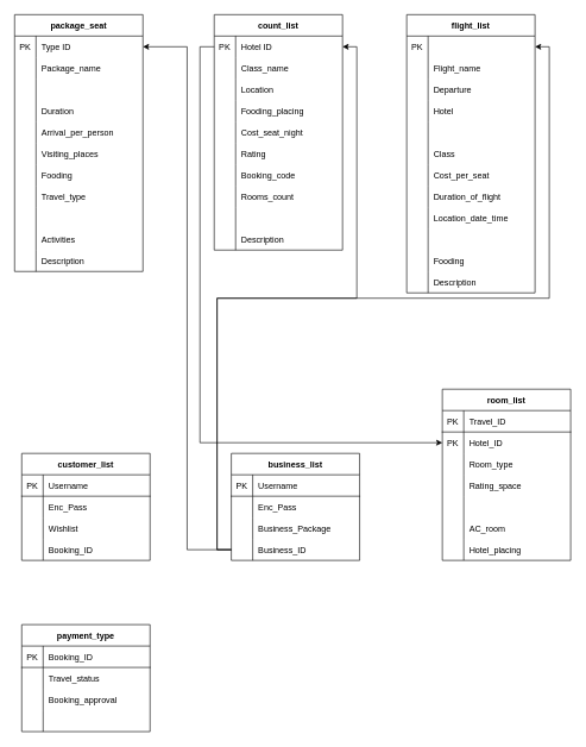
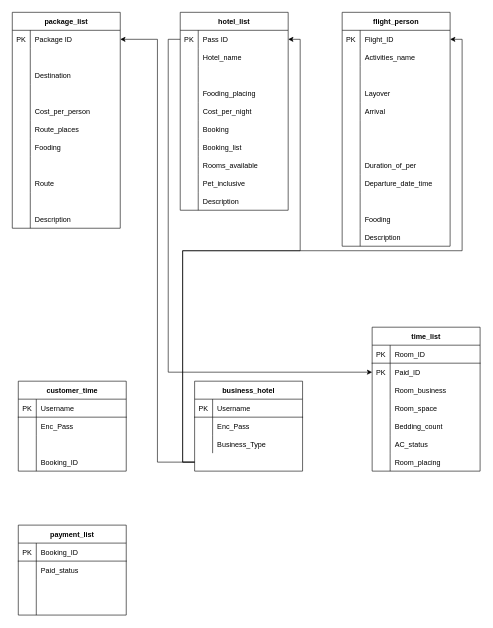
- <mxCell id="2" value="package_seat" style="shape=table;startSize=30;container=1;collapsible=1;childLayout=tableLayout;fixedRows=1;rowLines=0;fontStyle=1;align=center;resizeLast=1;" parent="1" vertex="1"><mxGeometry x="20" y="20" width="180" height="360" as="geometry" /></mxCell>
+ <mxCell id="2" value="package_list" style="shape=table;startSize=30;container=1;collapsible=1;childLayout=tableLayout;fixedRows=1;rowLines=0;fontStyle=1;align=center;resizeLast=1;" parent="1" vertex="1"><mxGeometry x="20" y="20" width="180" height="360" as="geometry" /></mxCell>
- <mxCell id="36" value="count_list" style="shape=table;startSize=30;container=1;collapsible=1;childLayout=tableLayout;fixedRows=1;rowLines=0;fontStyle=1;align=center;resizeLast=1;" parent="1" vertex="1"><mxGeometry x="300" y="20" width="180" height="330" as="geometry" /></mxCell>
+ <mxCell id="36" value="hotel_list" style="shape=table;startSize=30;container=1;collapsible=1;childLayout=tableLayout;fixedRows=1;rowLines=0;fontStyle=1;align=center;resizeLast=1;" parent="1" vertex="1"><mxGeometry x="300" y="20" width="180" height="330" as="geometry" /></mxCell>
- <mxCell id="67" value="flight_list" style="shape=table;startSize=30;container=1;collapsible=1;childLayout=tableLayout;fixedRows=1;rowLines=0;fontStyle=1;align=center;resizeLast=1;" parent="1" vertex="1"><mxGeometry x="570" y="20" width="180" height="390" as="geometry" /></mxCell>
+ <mxCell id="67" value="flight_person" style="shape=table;startSize=30;container=1;collapsible=1;childLayout=tableLayout;fixedRows=1;rowLines=0;fontStyle=1;align=center;resizeLast=1;" parent="1" vertex="1"><mxGeometry x="570" y="20" width="180" height="390" as="geometry" /></mxCell>
+ <mxCell id="70" value="Flight_ID" style="shape=partialRectangle;connectable=0;fillColor=none;top=0;left=0;bottom=0;right=0;align=left;spacingLeft=6;overflow=hidden;" parent="68" vertex="1"><mxGeometry x="30" width="150" height="30" as="geometry" /></mxCell>
- <mxCell id="5" value="Type ID" style="shape=partialRectangle;connectable=0;fillColor=none;top=0;left=0;bottom=0;right=0;align=left;spacingLeft=6;overflow=hidden;" parent="3" vertex="1"><mxGeometry x="30" width="150" height="30" as="geometry" /></mxCell>
+ <mxCell id="5" value="Package ID" style="shape=partialRectangle;connectable=0;fillColor=none;top=0;left=0;bottom=0;right=0;align=left;spacingLeft=6;overflow=hidden;" parent="3" vertex="1"><mxGeometry x="30" width="150" height="30" as="geometry" /></mxCell>
- <mxCell id="39" value="Hotel ID" style="shape=partialRectangle;connectable=0;fillColor=none;top=0;left=0;bottom=0;right=0;align=left;spacingLeft=6;overflow=hidden;" parent="37" vertex="1"><mxGeometry x="30" width="150" height="30" as="geometry" /></mxCell>
+ <mxCell id="39" value="Pass ID" style="shape=partialRectangle;connectable=0;fillColor=none;top=0;left=0;bottom=0;right=0;align=left;spacingLeft=6;overflow=hidden;" parent="37" vertex="1"><mxGeometry x="30" width="150" height="30" as="geometry" /></mxCell>
- <mxCell id="8" value="Package_name" style="shape=partialRectangle;connectable=0;fillColor=none;top=0;left=0;bottom=0;right=0;align=left;spacingLeft=6;overflow=hidden;" parent="6" vertex="1"><mxGeometry x="30" width="150" height="30" as="geometry" /></mxCell>
- <mxCell id="42" value="Class_name" style="shape=partialRectangle;connectable=0;fillColor=none;top=0;left=0;bottom=0;right=0;align=left;spacingLeft=6;overflow=hidden;" parent="40" vertex="1"><mxGeometry x="30" width="150" height="30" as="geometry" /></mxCell>
+ <mxCell id="42" value="Hotel_name" style="shape=partialRectangle;connectable=0;fillColor=none;top=0;left=0;bottom=0;right=0;align=left;spacingLeft=6;overflow=hidden;" parent="40" vertex="1"><mxGeometry x="30" width="150" height="30" as="geometry" /></mxCell>
- <mxCell id="73" value="Flight_name" style="shape=partialRectangle;connectable=0;fillColor=none;top=0;left=0;bottom=0;right=0;align=left;spacingLeft=6;overflow=hidden;" parent="71" vertex="1"><mxGeometry x="30" width="150" height="30" as="geometry" /></mxCell>
+ <mxCell id="73" value="Activities_name" style="shape=partialRectangle;connectable=0;fillColor=none;top=0;left=0;bottom=0;right=0;align=left;spacingLeft=6;overflow=hidden;" parent="71" vertex="1"><mxGeometry x="30" width="150" height="30" as="geometry" /></mxCell>
+ <mxCell id="11" value="Destination" style="shape=partialRectangle;connectable=0;fillColor=none;top=0;left=0;bottom=0;right=0;align=left;spacingLeft=6;overflow=hidden;" parent="9" vertex="1"><mxGeometry x="30" width="150" height="30" as="geometry" /></mxCell>
- <mxCell id="45" value="Location" style="shape=partialRectangle;connectable=0;fillColor=none;top=0;left=0;bottom=0;right=0;align=left;spacingLeft=6;overflow=hidden;" parent="43" vertex="1"><mxGeometry x="30" width="150" height="30" as="geometry" /></mxCell>
- <mxCell id="76" value="Departure" style="shape=partialRectangle;connectable=0;fillColor=none;top=0;left=0;bottom=0;right=0;align=left;spacingLeft=6;overflow=hidden;" parent="74" vertex="1"><mxGeometry x="30" width="150" height="30" as="geometry" /></mxCell>
- <mxCell id="14" value="Duration" style="shape=partialRectangle;connectable=0;fillColor=none;top=0;left=0;bottom=0;right=0;align=left;spacingLeft=6;overflow=hidden;" parent="12" vertex="1"><mxGeometry x="30" width="150" height="30" as="geometry" /></mxCell>
- <mxCell id="79" value="Hotel" style="shape=partialRectangle;connectable=0;fillColor=none;top=0;left=0;bottom=0;right=0;align=left;spacingLeft=6;overflow=hidden;" parent="77" vertex="1"><mxGeometry x="30" width="150" height="30" as="geometry" /></mxCell>
+ <mxCell id="79" value="Layover" style="shape=partialRectangle;connectable=0;fillColor=none;top=0;left=0;bottom=0;right=0;align=left;spacingLeft=6;overflow=hidden;" parent="77" vertex="1"><mxGeometry x="30" width="150" height="30" as="geometry" /></mxCell>
+ <mxCell id="82" value="Arrival" style="shape=partialRectangle;connectable=0;fillColor=none;top=0;left=0;bottom=0;right=0;align=left;spacingLeft=6;overflow=hidden;" parent="80" vertex="1"><mxGeometry x="30" width="150" height="30" as="geometry" /></mxCell>
- <mxCell id="17" value="Arrival_per_person" style="shape=partialRectangle;connectable=0;fillColor=none;top=0;left=0;bottom=0;right=0;align=left;spacingLeft=6;overflow=hidden;" parent="15" vertex="1"><mxGeometry x="30" width="150" height="30" as="geometry" /></mxCell>
+ <mxCell id="17" value="Cost_per_person" style="shape=partialRectangle;connectable=0;fillColor=none;top=0;left=0;bottom=0;right=0;align=left;spacingLeft=6;overflow=hidden;" parent="15" vertex="1"><mxGeometry x="30" width="150" height="30" as="geometry" /></mxCell>
- <mxCell id="51" value="Cost_seat_night" style="shape=partialRectangle;connectable=0;fillColor=none;top=0;left=0;bottom=0;right=0;align=left;spacingLeft=6;overflow=hidden;" parent="49" vertex="1"><mxGeometry x="30" width="150" height="30" as="geometry" /></mxCell>
+ <mxCell id="51" value="Cost_per_night" style="shape=partialRectangle;connectable=0;fillColor=none;top=0;left=0;bottom=0;right=0;align=left;spacingLeft=6;overflow=hidden;" parent="49" vertex="1"><mxGeometry x="30" width="150" height="30" as="geometry" /></mxCell>
- <mxCell id="85" value="Class" style="shape=partialRectangle;connectable=0;fillColor=none;top=0;left=0;bottom=0;right=0;align=left;spacingLeft=6;overflow=hidden;" parent="83" vertex="1"><mxGeometry x="30" width="150" height="30" as="geometry" /></mxCell>
- <mxCell id="20" value="Visiting_places" style="shape=partialRectangle;connectable=0;fillColor=none;top=0;left=0;bottom=0;right=0;align=left;spacingLeft=6;overflow=hidden;" parent="18" vertex="1"><mxGeometry x="30" width="150" height="30" as="geometry" /></mxCell>
+ <mxCell id="20" value="Route_places" style="shape=partialRectangle;connectable=0;fillColor=none;top=0;left=0;bottom=0;right=0;align=left;spacingLeft=6;overflow=hidden;" parent="18" vertex="1"><mxGeometry x="30" width="150" height="30" as="geometry" /></mxCell>
- <mxCell id="54" value="Rating" style="shape=partialRectangle;connectable=0;fillColor=none;top=0;left=0;bottom=0;right=0;align=left;spacingLeft=6;overflow=hidden;" parent="52" vertex="1"><mxGeometry x="30" width="150" height="30" as="geometry" /></mxCell>
+ <mxCell id="54" value="Booking" style="shape=partialRectangle;connectable=0;fillColor=none;top=0;left=0;bottom=0;right=0;align=left;spacingLeft=6;overflow=hidden;" parent="52" vertex="1"><mxGeometry x="30" width="150" height="30" as="geometry" /></mxCell>
- <mxCell id="88" value="Cost_per_seat" style="shape=partialRectangle;connectable=0;fillColor=none;top=0;left=0;bottom=0;right=0;align=left;spacingLeft=6;overflow=hidden;" parent="86" vertex="1"><mxGeometry x="30" width="150" height="30" as="geometry" /></mxCell>
- <mxCell id="57" value="Booking_code" style="shape=partialRectangle;connectable=0;fillColor=none;top=0;left=0;bottom=0;right=0;align=left;spacingLeft=6;overflow=hidden;" parent="55" vertex="1"><mxGeometry x="30" width="150" height="30" as="geometry" /></mxCell>
+ <mxCell id="57" value="Booking_list" style="shape=partialRectangle;connectable=0;fillColor=none;top=0;left=0;bottom=0;right=0;align=left;spacingLeft=6;overflow=hidden;" parent="55" vertex="1"><mxGeometry x="30" width="150" height="30" as="geometry" /></mxCell>
- <mxCell id="26" value="Travel_type" style="shape=partialRectangle;connectable=0;fillColor=none;top=0;left=0;bottom=0;right=0;align=left;spacingLeft=6;overflow=hidden;" parent="24" vertex="1"><mxGeometry x="30" width="150" height="30" as="geometry" /></mxCell>
- <mxCell id="60" value="Rooms_count" style="shape=partialRectangle;connectable=0;fillColor=none;top=0;left=0;bottom=0;right=0;align=left;spacingLeft=6;overflow=hidden;" parent="58" vertex="1"><mxGeometry x="30" width="150" height="30" as="geometry" /></mxCell>
+ <mxCell id="60" value="Rooms_available" style="shape=partialRectangle;connectable=0;fillColor=none;top=0;left=0;bottom=0;right=0;align=left;spacingLeft=6;overflow=hidden;" parent="58" vertex="1"><mxGeometry x="30" width="150" height="30" as="geometry" /></mxCell>
- <mxCell id="91" value="Duration_of_flight" style="shape=partialRectangle;connectable=0;fillColor=none;top=0;left=0;bottom=0;right=0;align=left;spacingLeft=6;overflow=hidden;" parent="89" vertex="1"><mxGeometry x="30" width="150" height="30" as="geometry" /></mxCell>
+ <mxCell id="91" value="Duration_of_per" style="shape=partialRectangle;connectable=0;fillColor=none;top=0;left=0;bottom=0;right=0;align=left;spacingLeft=6;overflow=hidden;" parent="89" vertex="1"><mxGeometry x="30" width="150" height="30" as="geometry" /></mxCell>
+ <mxCell id="29" value="Route" style="shape=partialRectangle;connectable=0;fillColor=none;top=0;left=0;bottom=0;right=0;align=left;spacingLeft=6;overflow=hidden;" parent="27" vertex="1"><mxGeometry x="30" width="150" height="30" as="geometry" /></mxCell>
+ <mxCell id="63" value="Pet_inclusive" style="shape=partialRectangle;connectable=0;fillColor=none;top=0;left=0;bottom=0;right=0;align=left;spacingLeft=6;overflow=hidden;" parent="61" vertex="1"><mxGeometry x="30" width="150" height="30" as="geometry" /></mxCell>
- <mxCell id="94" value="Location_date_time" style="shape=partialRectangle;connectable=0;fillColor=none;top=0;left=0;bottom=0;right=0;align=left;spacingLeft=6;overflow=hidden;" parent="92" vertex="1"><mxGeometry x="30" width="150" height="30" as="geometry" /></mxCell>
+ <mxCell id="94" value="Departure_date_time" style="shape=partialRectangle;connectable=0;fillColor=none;top=0;left=0;bottom=0;right=0;align=left;spacingLeft=6;overflow=hidden;" parent="92" vertex="1"><mxGeometry x="30" width="150" height="30" as="geometry" /></mxCell>
- <mxCell id="32" value="Activities" style="shape=partialRectangle;connectable=0;fillColor=none;top=0;left=0;bottom=0;right=0;align=left;spacingLeft=6;overflow=hidden;" parent="30" vertex="1"><mxGeometry x="30" width="150" height="30" as="geometry" /></mxCell>
- <mxCell id="129" value="room_list" style="shape=table;startSize=30;container=1;collapsible=1;childLayout=tableLayout;fixedRows=1;rowLines=0;fontStyle=1;align=center;resizeLast=1;" parent="1" vertex="1"><mxGeometry x="620" y="545" width="180" height="240" as="geometry" /></mxCell>
+ <mxCell id="129" value="time_list" style="shape=table;startSize=30;container=1;collapsible=1;childLayout=tableLayout;fixedRows=1;rowLines=0;fontStyle=1;align=center;resizeLast=1;" parent="1" vertex="1"><mxGeometry x="620" y="545" width="180" height="240" as="geometry" /></mxCell>
- <mxCell id="132" value="Travel_ID" style="shape=partialRectangle;connectable=0;fillColor=none;top=0;left=0;bottom=0;right=0;align=left;spacingLeft=6;fontStyle=0;overflow=hidden;" parent="130" vertex="1"><mxGeometry x="30" width="150" height="30" as="geometry" /></mxCell>
+ <mxCell id="132" value="Room_ID" style="shape=partialRectangle;connectable=0;fillColor=none;top=0;left=0;bottom=0;right=0;align=left;spacingLeft=6;fontStyle=0;overflow=hidden;" parent="130" vertex="1"><mxGeometry x="30" width="150" height="30" as="geometry" /></mxCell>
- <mxCell id="135" value="Hotel_ID" style="shape=partialRectangle;connectable=0;fillColor=none;top=0;left=0;bottom=0;right=0;align=left;spacingLeft=6;overflow=hidden;" parent="133" vertex="1"><mxGeometry x="30" width="150" height="30" as="geometry" /></mxCell>
+ <mxCell id="135" value="Paid_ID" style="shape=partialRectangle;connectable=0;fillColor=none;top=0;left=0;bottom=0;right=0;align=left;spacingLeft=6;overflow=hidden;" parent="133" vertex="1"><mxGeometry x="30" width="150" height="30" as="geometry" /></mxCell>
- <mxCell id="103" value="customer_list" style="shape=table;startSize=30;container=1;collapsible=1;childLayout=tableLayout;fixedRows=1;rowLines=0;fontStyle=1;align=center;resizeLast=1;" parent="1" vertex="1"><mxGeometry x="30" y="635" width="180" height="150" as="geometry" /></mxCell>
+ <mxCell id="103" value="customer_time" style="shape=table;startSize=30;container=1;collapsible=1;childLayout=tableLayout;fixedRows=1;rowLines=0;fontStyle=1;align=center;resizeLast=1;" parent="1" vertex="1"><mxGeometry x="30" y="635" width="180" height="150" as="geometry" /></mxCell>
- <mxCell id="116" value="business_list" style="shape=table;startSize=30;container=1;collapsible=1;childLayout=tableLayout;fixedRows=1;rowLines=0;fontStyle=1;align=center;resizeLast=1;" parent="1" vertex="1"><mxGeometry x="324" y="635" width="180" height="150" as="geometry" /></mxCell>
+ <mxCell id="116" value="business_hotel" style="shape=table;startSize=30;container=1;collapsible=1;childLayout=tableLayout;fixedRows=1;rowLines=0;fontStyle=1;align=center;resizeLast=1;" parent="1" vertex="1"><mxGeometry x="324" y="635" width="180" height="150" as="geometry" /></mxCell>
- <mxCell id="138" value="Room_type" style="shape=partialRectangle;connectable=0;fillColor=none;top=0;left=0;bottom=0;right=0;align=left;spacingLeft=6;overflow=hidden;" parent="136" vertex="1"><mxGeometry x="30" width="150" height="30" as="geometry" /></mxCell>
+ <mxCell id="138" value="Room_business" style="shape=partialRectangle;connectable=0;fillColor=none;top=0;left=0;bottom=0;right=0;align=left;spacingLeft=6;overflow=hidden;" parent="136" vertex="1"><mxGeometry x="30" width="150" height="30" as="geometry" /></mxCell>
- <mxCell id="141" value="Rating_space" style="shape=partialRectangle;connectable=0;fillColor=none;top=0;left=0;bottom=0;right=0;align=left;spacingLeft=6;overflow=hidden;" parent="139" vertex="1"><mxGeometry x="30" width="150" height="30" as="geometry" /></mxCell>
+ <mxCell id="141" value="Room_space" style="shape=partialRectangle;connectable=0;fillColor=none;top=0;left=0;bottom=0;right=0;align=left;spacingLeft=6;overflow=hidden;" parent="139" vertex="1"><mxGeometry x="30" width="150" height="30" as="geometry" /></mxCell>
+ <mxCell id="144" value="Bedding_count" style="shape=partialRectangle;connectable=0;fillColor=none;top=0;left=0;bottom=0;right=0;align=left;spacingLeft=6;overflow=hidden;" parent="142" vertex="1"><mxGeometry x="30" width="150" height="30" as="geometry" /></mxCell>
- <mxCell id="112" value="Wishlist" style="shape=partialRectangle;connectable=0;fillColor=none;top=0;left=0;bottom=0;right=0;align=left;spacingLeft=6;overflow=hidden;" parent="110" vertex="1"><mxGeometry x="30" width="150" height="30" as="geometry" /></mxCell>
- <mxCell id="125" value="Business_Package" style="shape=partialRectangle;connectable=0;fillColor=none;top=0;left=0;bottom=0;right=0;align=left;spacingLeft=6;overflow=hidden;" parent="123" vertex="1"><mxGeometry x="30" width="150" height="30" as="geometry" /></mxCell>
+ <mxCell id="125" value="Business_Type" style="shape=partialRectangle;connectable=0;fillColor=none;top=0;left=0;bottom=0;right=0;align=left;spacingLeft=6;overflow=hidden;" parent="123" vertex="1"><mxGeometry x="30" width="150" height="30" as="geometry" /></mxCell>
- <mxCell id="147" value="AC_room" style="shape=partialRectangle;connectable=0;fillColor=none;top=0;left=0;bottom=0;right=0;align=left;spacingLeft=6;overflow=hidden;" parent="145" vertex="1"><mxGeometry x="30" width="150" height="30" as="geometry" /></mxCell>
+ <mxCell id="147" value="AC_status" style="shape=partialRectangle;connectable=0;fillColor=none;top=0;left=0;bottom=0;right=0;align=left;spacingLeft=6;overflow=hidden;" parent="145" vertex="1"><mxGeometry x="30" width="150" height="30" as="geometry" /></mxCell>
- <mxCell id="128" value="Business_ID" style="shape=partialRectangle;connectable=0;fillColor=none;top=0;left=0;bottom=0;right=0;align=left;spacingLeft=6;overflow=hidden;" parent="126" vertex="1"><mxGeometry x="30" width="150" height="30" as="geometry" /></mxCell>
- <mxCell id="150" value="Hotel_placing" style="shape=partialRectangle;connectable=0;fillColor=none;top=0;left=0;bottom=0;right=0;align=left;spacingLeft=6;overflow=hidden;" parent="148" vertex="1"><mxGeometry x="30" width="150" height="30" as="geometry" /></mxCell>
+ <mxCell id="150" value="Room_placing" style="shape=partialRectangle;connectable=0;fillColor=none;top=0;left=0;bottom=0;right=0;align=left;spacingLeft=6;overflow=hidden;" parent="148" vertex="1"><mxGeometry x="30" width="150" height="30" as="geometry" /></mxCell>
- <mxCell id="155" value="payment_type" style="shape=table;startSize=30;container=1;collapsible=1;childLayout=tableLayout;fixedRows=1;rowLines=0;fontStyle=1;align=center;resizeLast=1;" parent="1" vertex="1"><mxGeometry x="30" y="875" width="180" height="150" as="geometry" /></mxCell>
+ <mxCell id="155" value="payment_list" style="shape=table;startSize=30;container=1;collapsible=1;childLayout=tableLayout;fixedRows=1;rowLines=0;fontStyle=1;align=center;resizeLast=1;" parent="1" vertex="1"><mxGeometry x="30" y="875" width="180" height="150" as="geometry" /></mxCell>
- <mxCell id="161" value="Travel_status" style="shape=partialRectangle;connectable=0;fillColor=none;top=0;left=0;bottom=0;right=0;align=left;spacingLeft=6;overflow=hidden;" parent="159" vertex="1"><mxGeometry x="30" width="150" height="30" as="geometry" /></mxCell>
+ <mxCell id="161" value="Paid_status" style="shape=partialRectangle;connectable=0;fillColor=none;top=0;left=0;bottom=0;right=0;align=left;spacingLeft=6;overflow=hidden;" parent="159" vertex="1"><mxGeometry x="30" width="150" height="30" as="geometry" /></mxCell>
- <mxCell id="164" value="Booking_approval" style="shape=partialRectangle;connectable=0;fillColor=none;top=0;left=0;bottom=0;right=0;align=left;spacingLeft=6;overflow=hidden;" parent="162" vertex="1"><mxGeometry x="30" width="150" height="30" as="geometry" /></mxCell>
